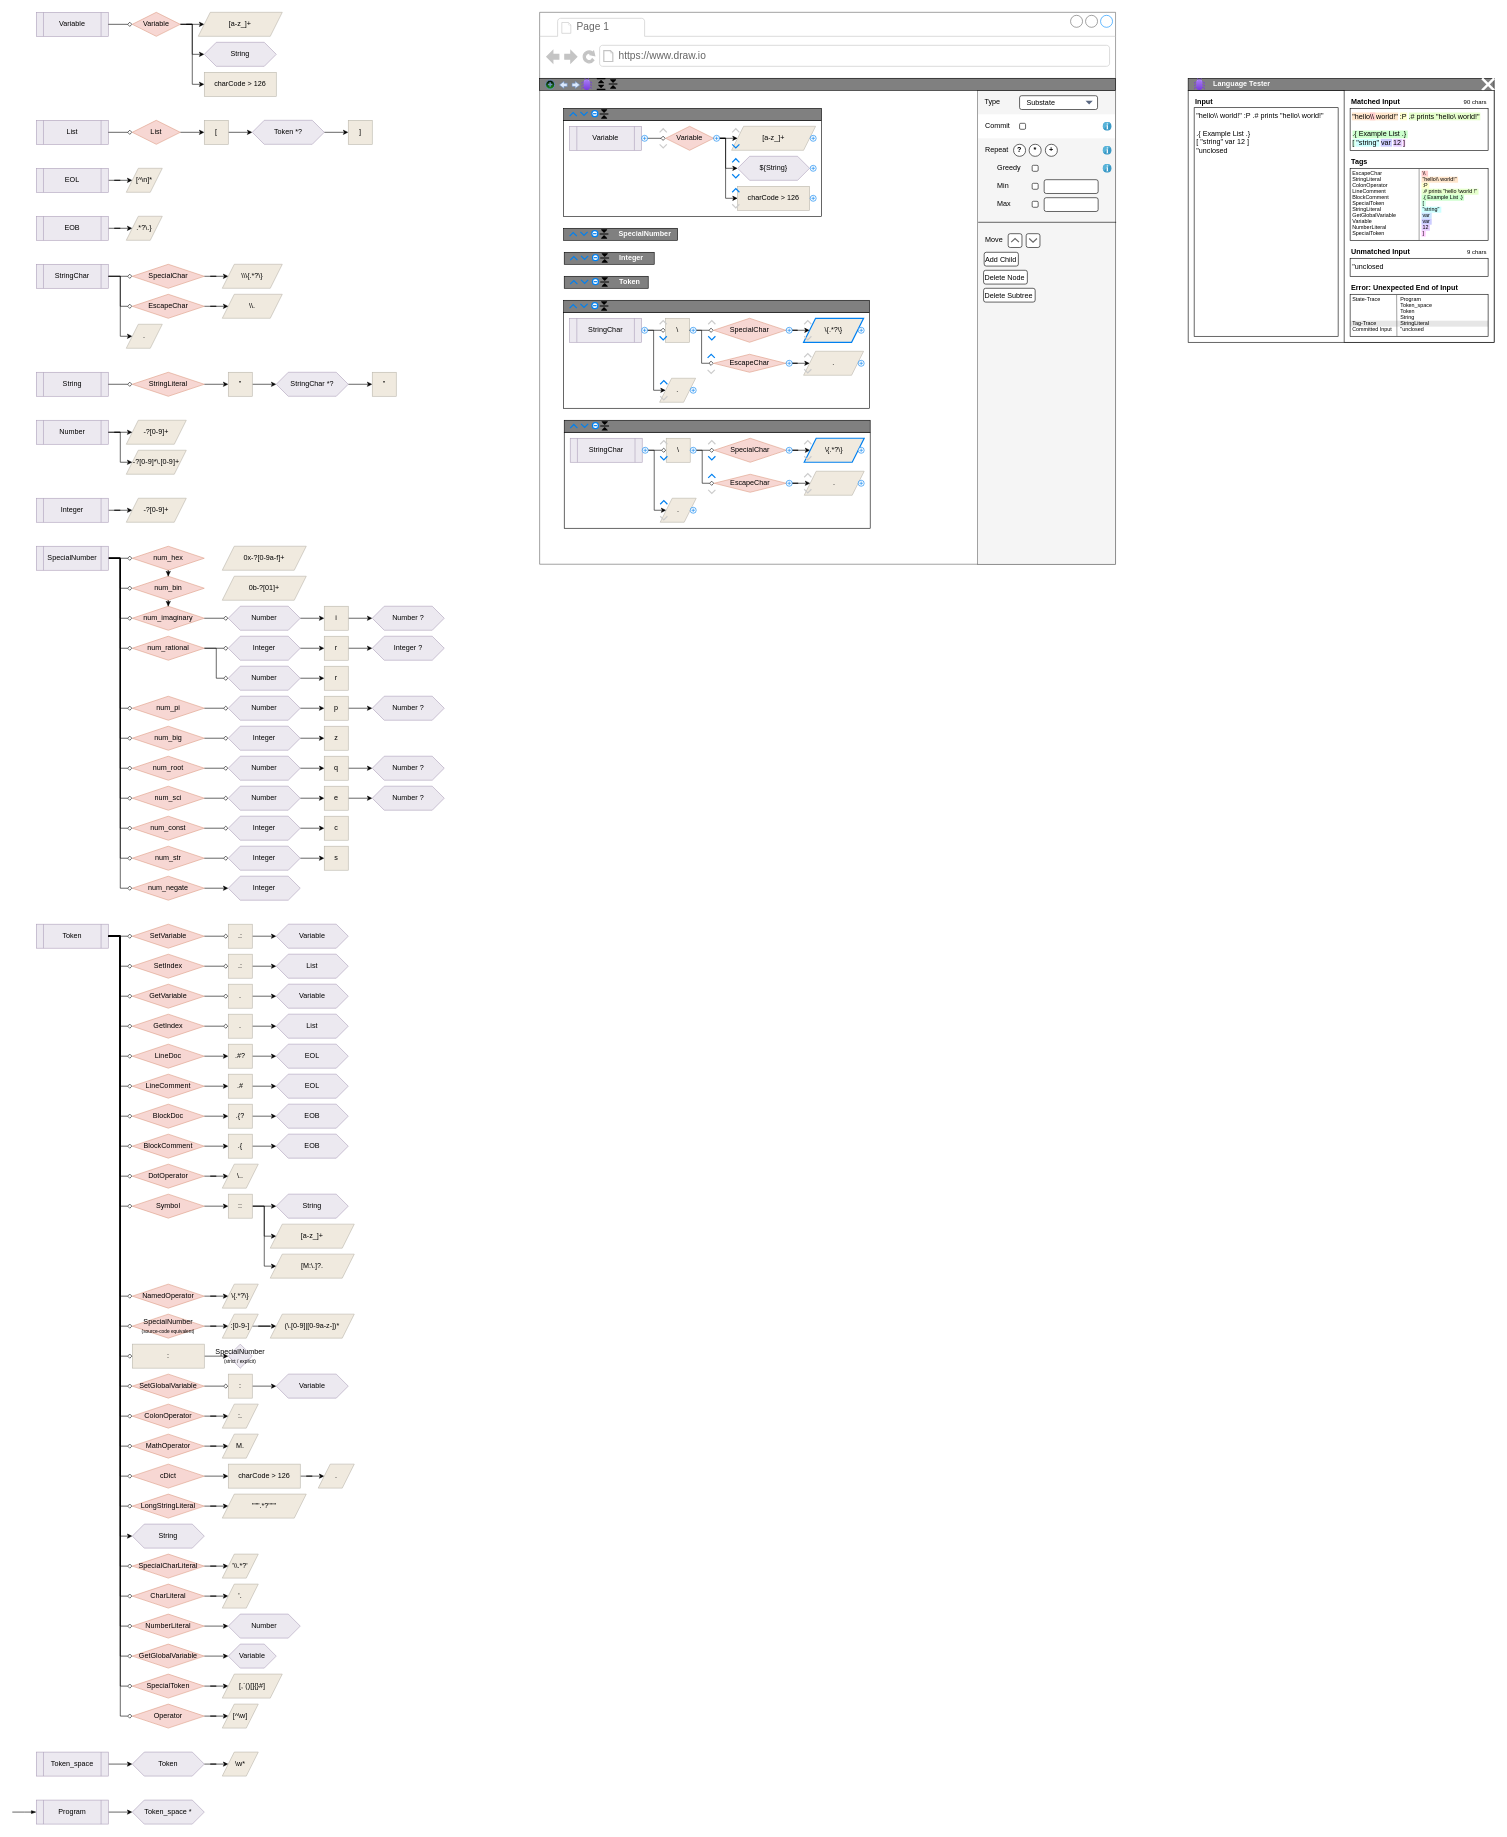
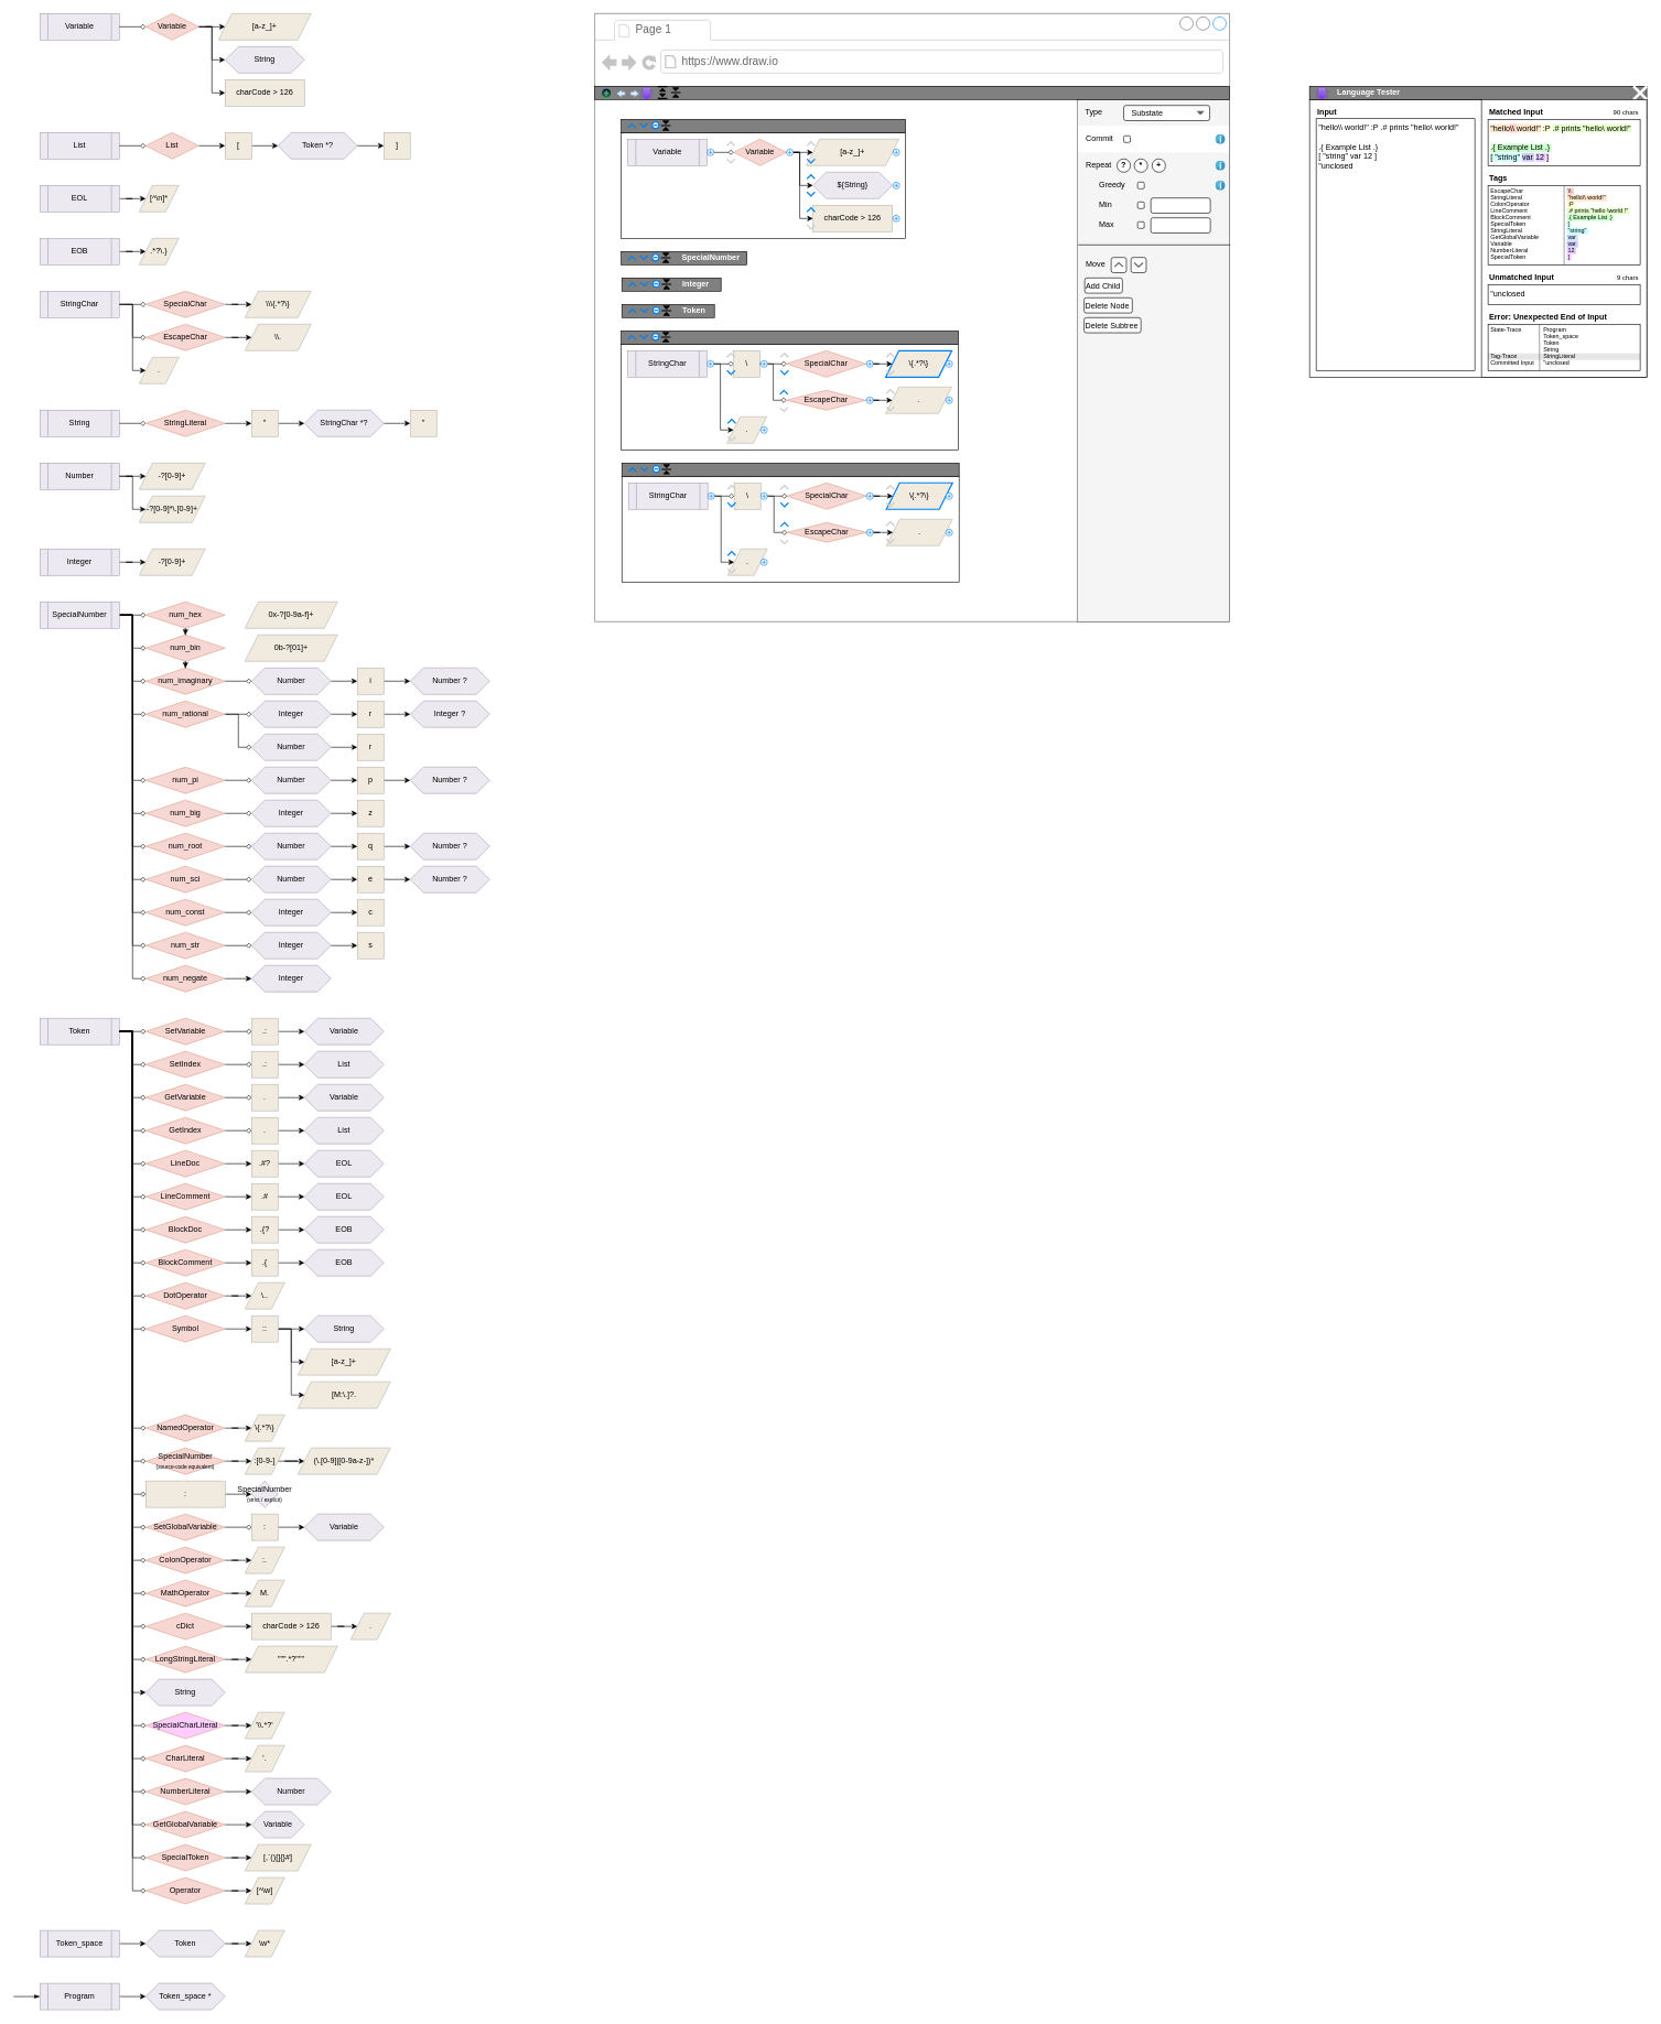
- <mxCell id="357" value="SpecialCharLiteral" style="rhombus;whiteSpace=wrap;html=1;fillColor=#F7D7D3;strokeColor=#DE9E87;" parent="1" vertex="1"><mxGeometry x="220" y="2590" width="120" height="40" as="geometry" /></mxCell>
+ <mxCell id="357" value="SpecialCharLiteral" style="rhombus;whiteSpace=wrap;html=1;fillColor=#ffccff;strokeColor=#DE9E87;" parent="1" vertex="1"><mxGeometry x="220" y="2590" width="120" height="40" as="geometry" /></mxCell>
